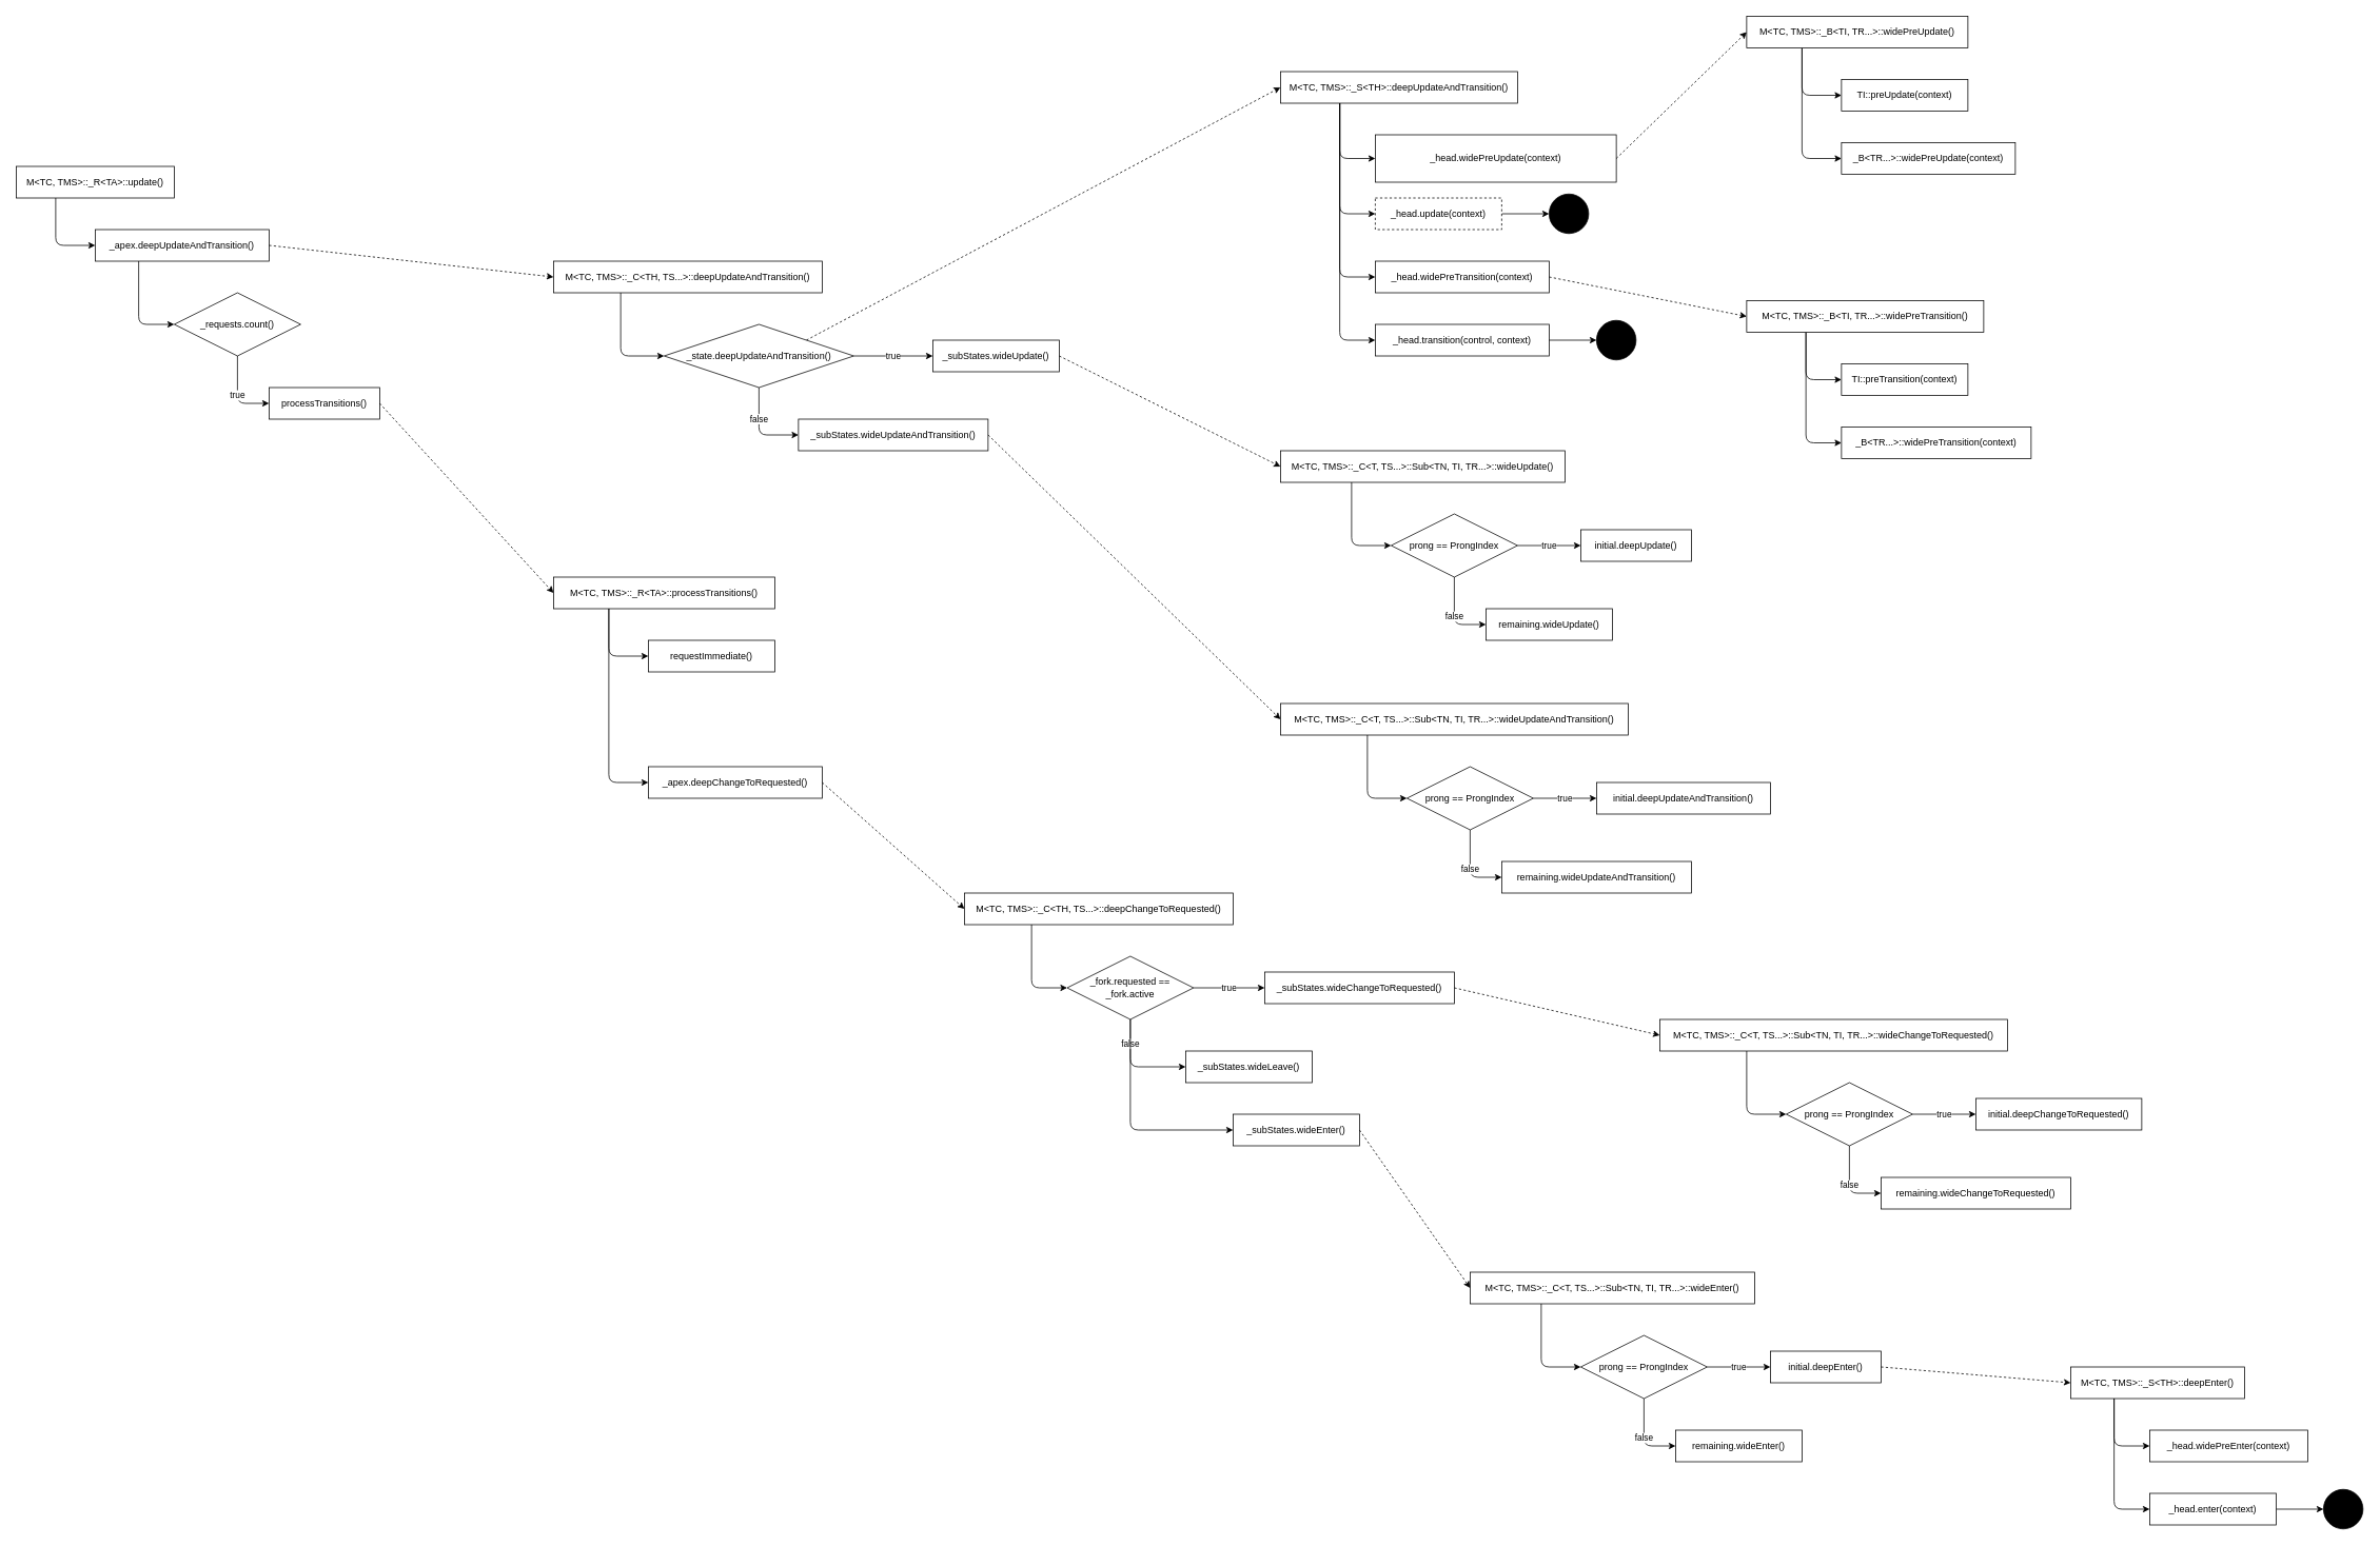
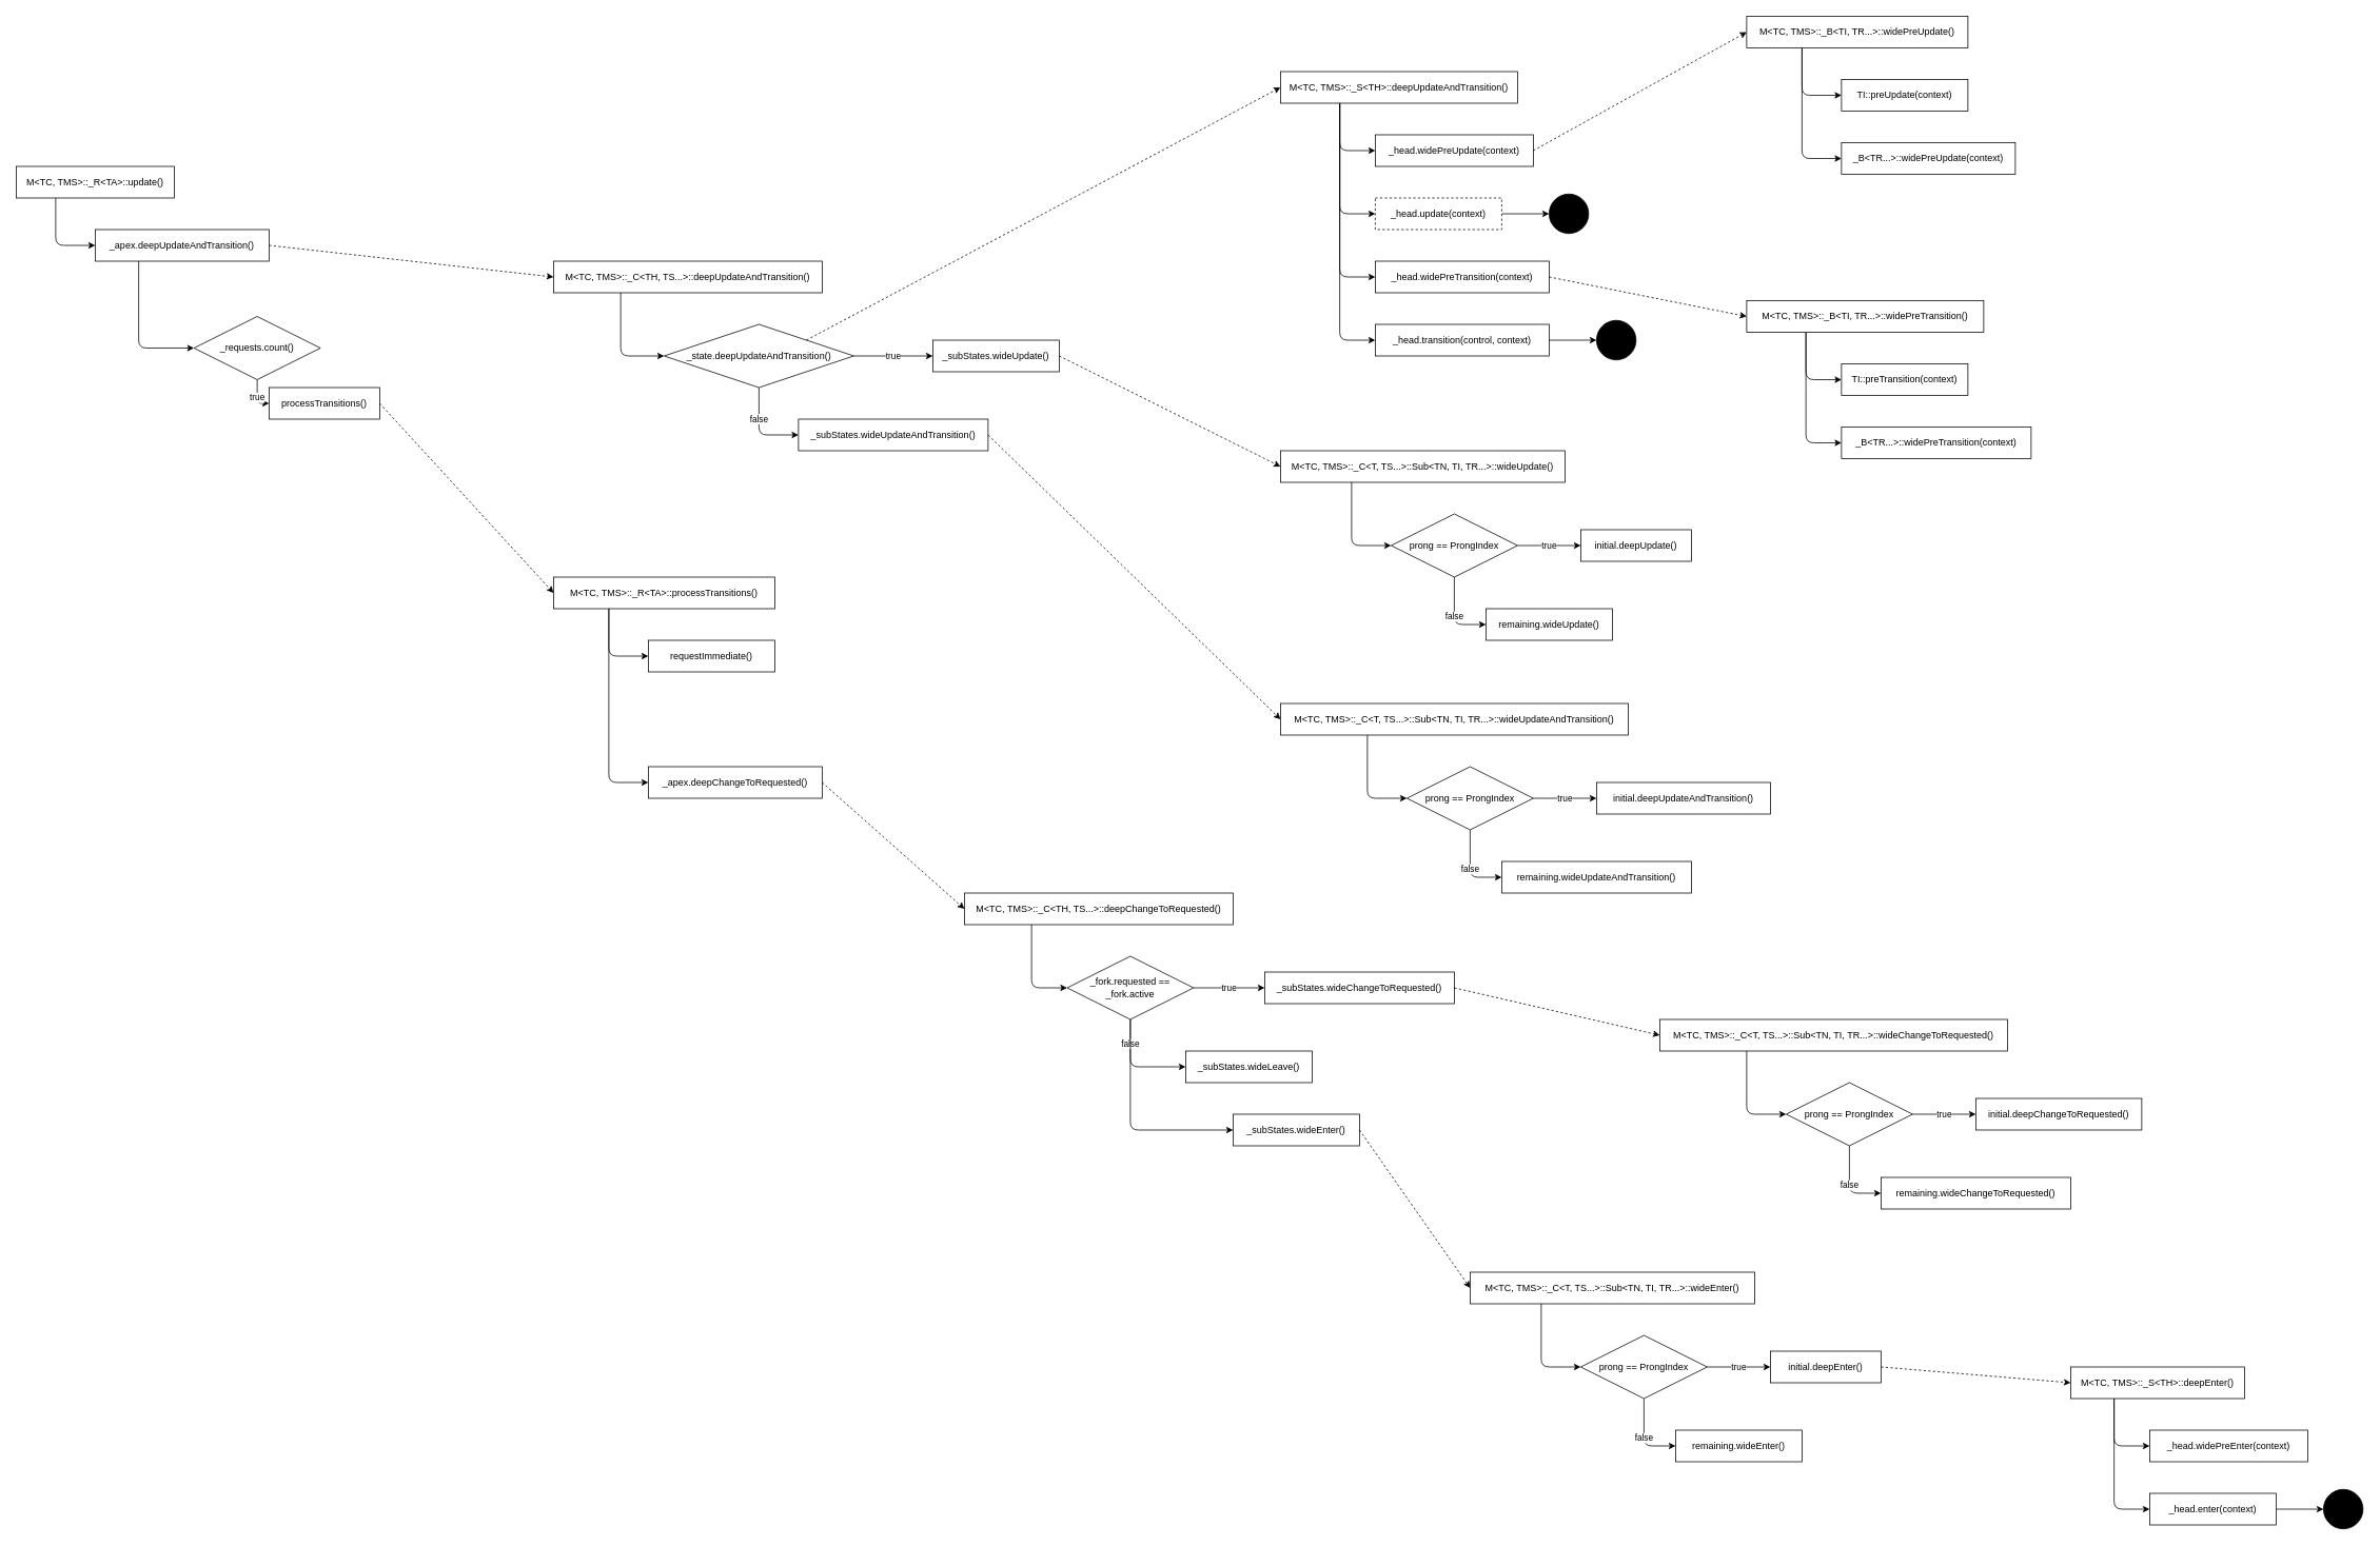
- <mxCell id="15" value="_head.widePreUpdate(context)" style="rounded=0;whiteSpace=wrap;html=1;" vertex="1" parent="1"><mxGeometry x="1740" y="170" width="305" height="60" as="geometry" /></mxCell>
+ <mxCell id="15" value="_head.widePreUpdate(context)" style="rounded=0;whiteSpace=wrap;html=1;" vertex="1" parent="1"><mxGeometry x="1740" y="170" width="200" height="40" as="geometry" /></mxCell>
- <mxCell id="57" value="_requests.count()" style="rhombus;whiteSpace=wrap;html=1;" vertex="1" parent="1"><mxGeometry x="220" y="370" width="160" height="80" as="geometry" /></mxCell>
+ <mxCell id="57" value="_requests.count()" style="rhombus;whiteSpace=wrap;html=1;" vertex="1" parent="1"><mxGeometry x="245" y="400" width="160" height="80" as="geometry" /></mxCell>
